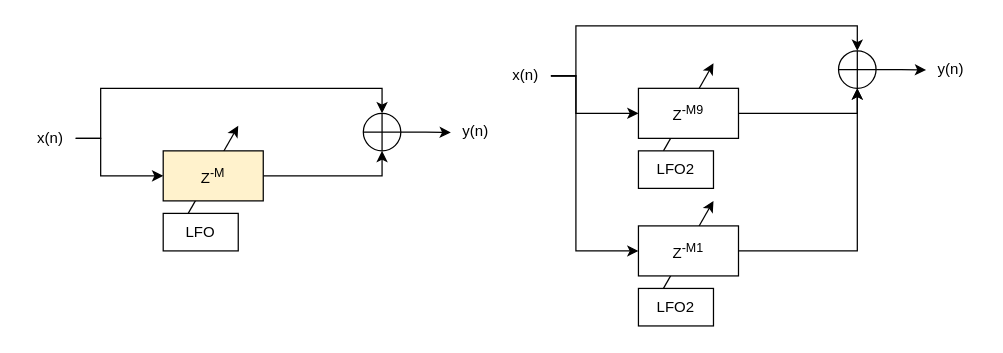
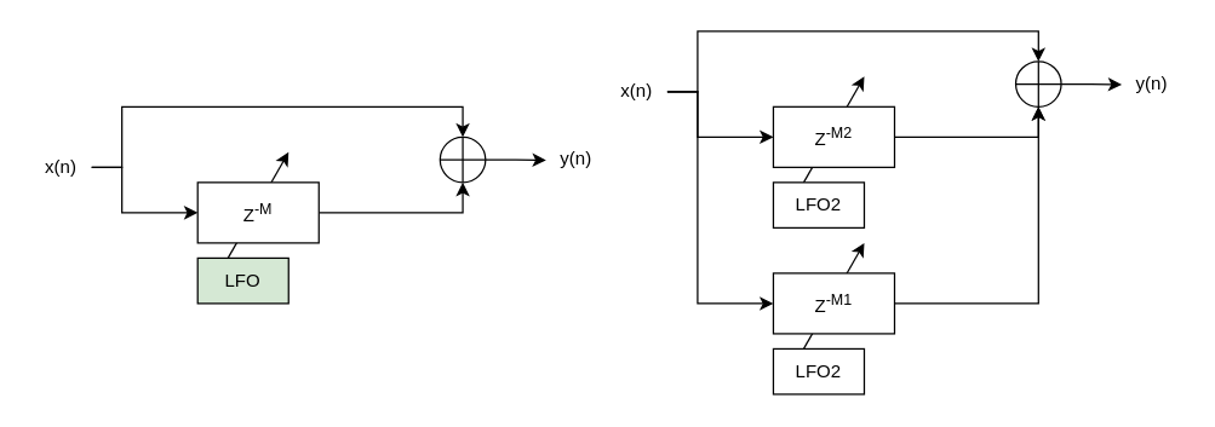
- <mxCell id="18" value="Z&lt;sup&gt;-M9&lt;/sup&gt;" style="rounded=0;whiteSpace=wrap;html=1;" vertex="1" parent="1"><mxGeometry x="510" y="70" width="80" height="40" as="geometry" /></mxCell>
+ <mxCell id="18" value="Z&lt;sup&gt;-M2&lt;/sup&gt;" style="rounded=0;whiteSpace=wrap;html=1;" vertex="1" parent="1"><mxGeometry x="510" y="70" width="80" height="40" as="geometry" /></mxCell>
- <mxCell id="7" value="Z&lt;sup&gt;-M&lt;/sup&gt;" style="rounded=0;whiteSpace=wrap;html=1;fillColor=#fff2cc;" vertex="1" parent="1"><mxGeometry x="130" y="120" width="80" height="40" as="geometry" /></mxCell>
+ <mxCell id="7" value="Z&lt;sup&gt;-M&lt;/sup&gt;" style="rounded=0;whiteSpace=wrap;html=1;" vertex="1" parent="1"><mxGeometry x="130" y="120" width="80" height="40" as="geometry" /></mxCell>
- <mxCell id="8" value="LFO" style="rounded=0;whiteSpace=wrap;html=1;" vertex="1" parent="1"><mxGeometry x="130" y="170" width="60" height="30" as="geometry" /></mxCell>
+ <mxCell id="8" value="LFO" style="rounded=0;whiteSpace=wrap;html=1;fillColor=#d5e8d4;" vertex="1" parent="1"><mxGeometry x="130" y="170" width="60" height="30" as="geometry" /></mxCell>
